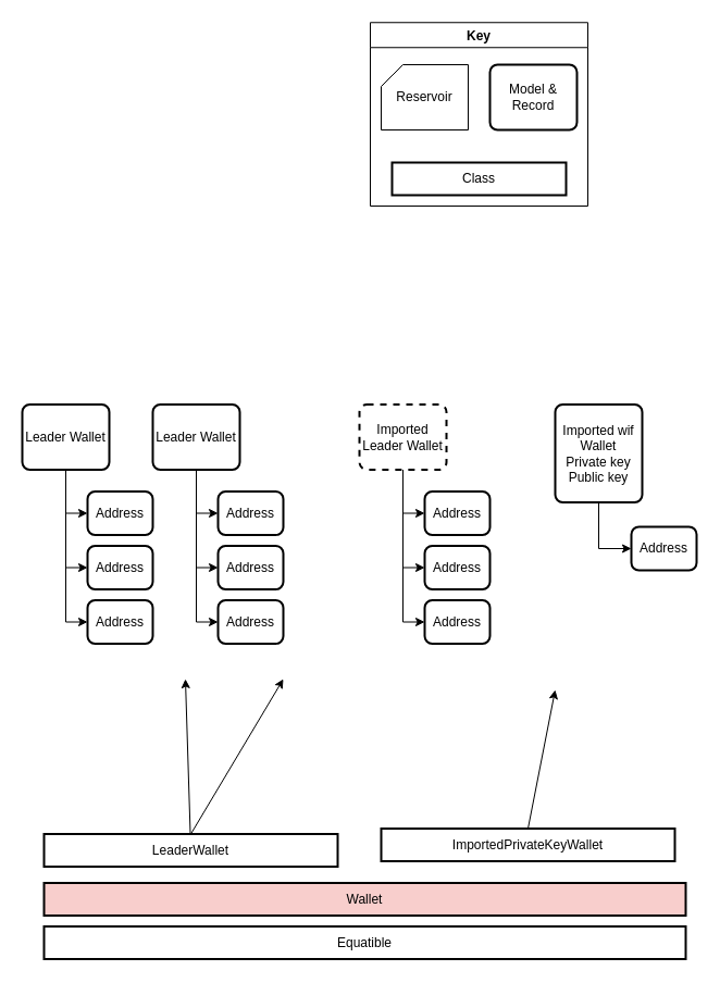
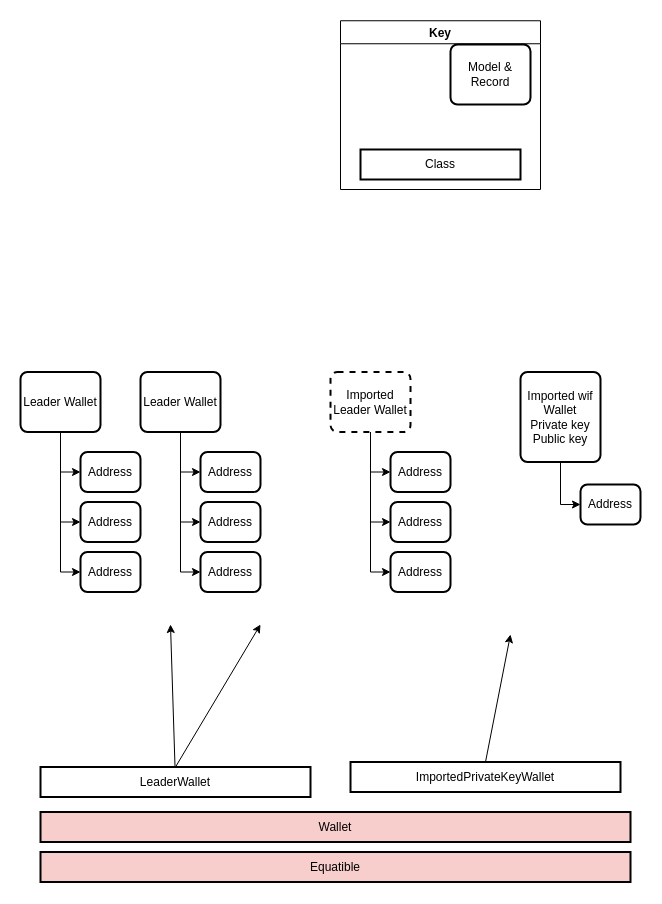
- <mxCell id="32" value="Reservoir" style="shape=card;whiteSpace=wrap;html=1;size=20;" parent="31" vertex="1"><mxGeometry x="10" y="38.75" width="80" height="60" as="geometry" /></mxCell>
- <mxCell id="33" value="Model &amp;amp; Record" style="rounded=1;whiteSpace=wrap;html=1;absoluteArcSize=1;arcSize=14;strokeWidth=2;" parent="31" vertex="1"><mxGeometry x="110" y="38.75" width="80" height="60" as="geometry" /></mxCell>
+ <mxCell id="33" value="Model &amp;amp; Record" style="rounded=1;whiteSpace=wrap;html=1;absoluteArcSize=1;arcSize=14;strokeWidth=2;" parent="31" vertex="1"><mxGeometry x="110" y="23.75" width="80" height="60" as="geometry" /></mxCell>
- <mxCell id="17" value="Imported wif Wallet&lt;br&gt;Private key&lt;br&gt;Public key" style="rounded=1;whiteSpace=wrap;html=1;absoluteArcSize=1;arcSize=14;strokeWidth=2;" parent="1" vertex="1"><mxGeometry x="510" y="371.5" width="80" height="90" as="geometry" /></mxCell>
+ <mxCell id="17" value="Imported wif Wallet&lt;br&gt;Private key&lt;br&gt;Public key" style="rounded=1;whiteSpace=wrap;html=1;absoluteArcSize=1;arcSize=14;strokeWidth=2;" parent="1" vertex="1"><mxGeometry x="520" y="371.5" width="80" height="90" as="geometry" /></mxCell>
- <mxCell id="25" value="Equatible" style="rounded=0;whiteSpace=wrap;html=1;absoluteArcSize=1;arcSize=14;strokeWidth=2;" parent="1" vertex="1"><mxGeometry x="40" y="851.5" width="590" height="30" as="geometry" /></mxCell>
+ <mxCell id="25" value="Equatible" style="rounded=0;whiteSpace=wrap;html=1;absoluteArcSize=1;arcSize=14;strokeWidth=2;fillColor=#f8cecc;" parent="1" vertex="1"><mxGeometry x="40" y="851.5" width="590" height="30" as="geometry" /></mxCell>
